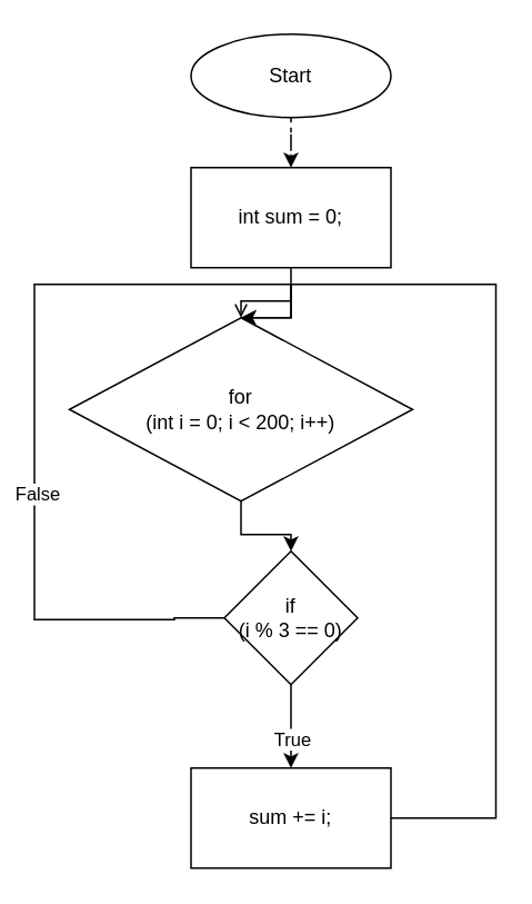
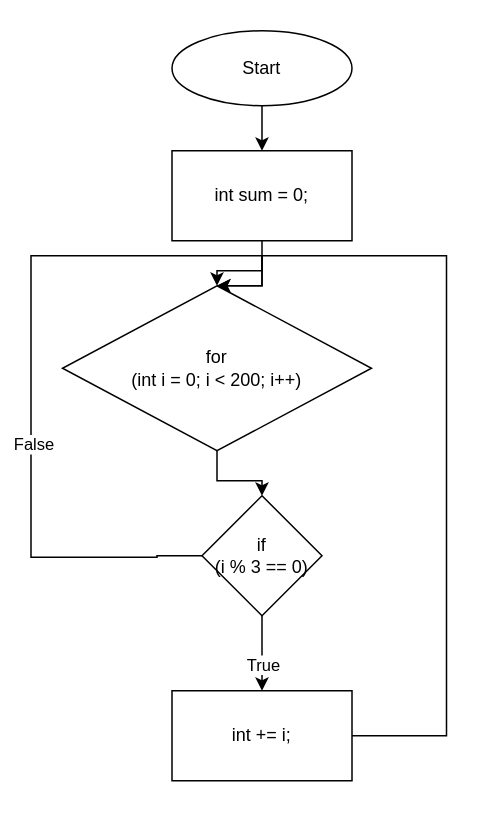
- <mxCell id="2" value="" style="edgeStyle=orthogonalEdgeStyle;rounded=0;orthogonalLoop=1;jettySize=auto;html=1;dashed=1;" edge="1" parent="1" source="3" target="5"><mxGeometry relative="1" as="geometry" /></mxCell>
+ <mxCell id="2" value="" style="edgeStyle=orthogonalEdgeStyle;rounded=0;orthogonalLoop=1;jettySize=auto;html=1;" edge="1" parent="1" source="3" target="5"><mxGeometry relative="1" as="geometry" /></mxCell>
- <mxCell id="4" value="" style="edgeStyle=orthogonalEdgeStyle;rounded=0;orthogonalLoop=1;jettySize=auto;html=1;endArrow=open;" edge="1" parent="1" source="5" target="7"><mxGeometry relative="1" as="geometry" /></mxCell>
+ <mxCell id="4" value="" style="edgeStyle=orthogonalEdgeStyle;rounded=0;orthogonalLoop=1;jettySize=auto;html=1;" edge="1" parent="1" source="5" target="7"><mxGeometry relative="1" as="geometry" /></mxCell>
- <mxCell id="14" value="sum += i;" style="whiteSpace=wrap;html=1;" vertex="1" parent="1"><mxGeometry x="114" y="460" width="120" height="60" as="geometry" /></mxCell>
+ <mxCell id="14" value="int += i;" style="whiteSpace=wrap;html=1;" vertex="1" parent="1"><mxGeometry x="114" y="460" width="120" height="60" as="geometry" /></mxCell>
